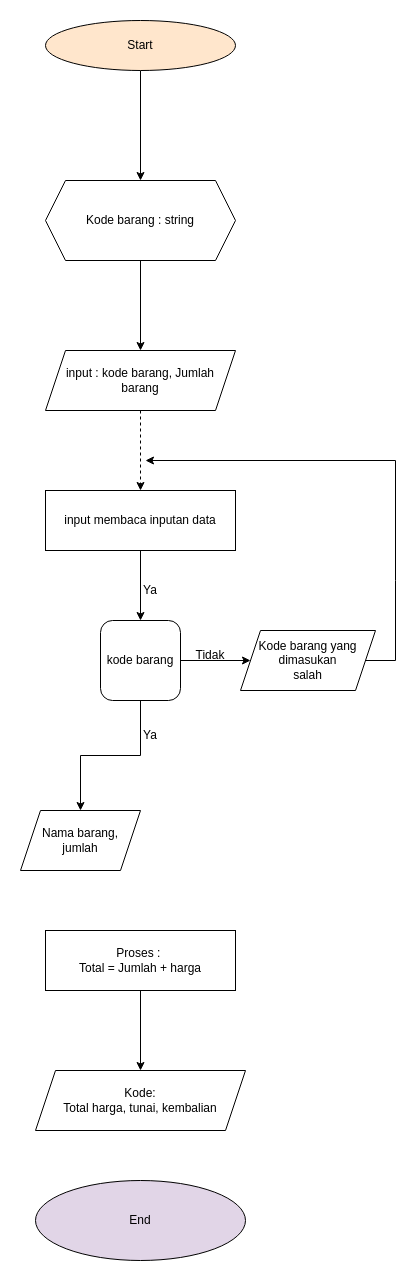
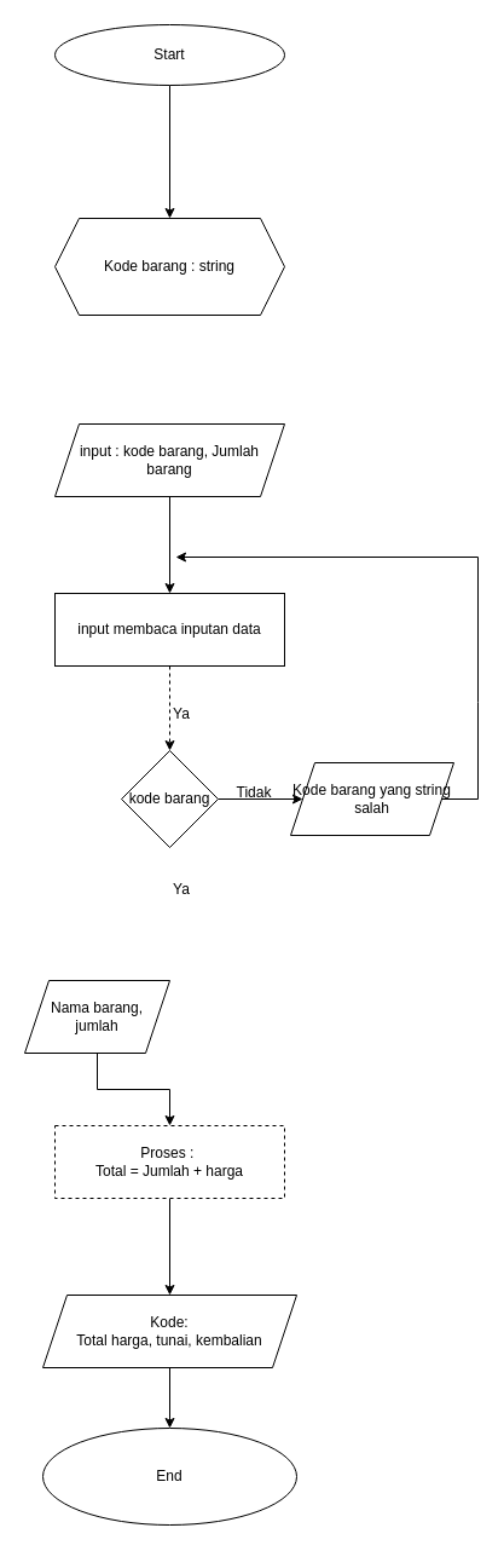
- <mxCell id="3" value="Start" style="ellipse;whiteSpace=wrap;html=1;fillColor=#ffe6cc;" vertex="1" parent="1"><mxGeometry x="45" width="190" height="50" as="geometry" y="20" /></mxCell>
+ <mxCell id="3" value="Start" style="ellipse;whiteSpace=wrap;html=1;" vertex="1" parent="1"><mxGeometry x="45" width="190" height="50" as="geometry" y="20" /></mxCell>
- <mxCell id="4" value="" style="edgeStyle=orthogonalEdgeStyle;rounded=0;orthogonalLoop=1;jettySize=auto;html=1;" edge="1" parent="1" source="5" target="7"><mxGeometry relative="1" as="geometry" /></mxCell>
- <mxCell id="6" value="" style="edgeStyle=orthogonalEdgeStyle;rounded=0;orthogonalLoop=1;jettySize=auto;html=1;dashed=1;" edge="1" parent="1" source="7" target="9"><mxGeometry relative="1" as="geometry" /></mxCell>
+ <mxCell id="6" value="" style="edgeStyle=orthogonalEdgeStyle;rounded=0;orthogonalLoop=1;jettySize=auto;html=1;" edge="1" parent="1" source="7" target="9"><mxGeometry relative="1" as="geometry" /></mxCell>
- <mxCell id="8" value="" style="edgeStyle=orthogonalEdgeStyle;rounded=0;orthogonalLoop=1;jettySize=auto;html=1;" edge="1" parent="1" source="9" target="12"><mxGeometry relative="1" as="geometry" /></mxCell>
+ <mxCell id="8" value="" style="edgeStyle=orthogonalEdgeStyle;rounded=0;orthogonalLoop=1;jettySize=auto;html=1;dashed=1;" edge="1" parent="1" source="9" target="12"><mxGeometry relative="1" as="geometry" /></mxCell>
- <mxCell id="12" value="kode barang" style="whiteSpace=wrap;html=1;rounded=1;" vertex="1" parent="1"><mxGeometry x="100" y="620" width="80" height="80" as="geometry" /></mxCell>
+ <mxCell id="12" value="kode barang" style="rhombus;whiteSpace=wrap;html=1;" vertex="1" parent="1"><mxGeometry x="100" y="620" width="80" height="80" as="geometry" /></mxCell>
- <mxCell id="17" value="Kode barang yang dimasukan &lt;br&gt;salah" style="shape=parallelogram;perimeter=parallelogramPerimeter;whiteSpace=wrap;html=1;fixedSize=1;" vertex="1" parent="1"><mxGeometry x="240" y="630" width="135" height="60" as="geometry" /></mxCell>
+ <mxCell id="17" value="Kode barang yang string &lt;br&gt;salah" style="shape=parallelogram;perimeter=parallelogramPerimeter;whiteSpace=wrap;html=1;fixedSize=1;" vertex="1" parent="1"><mxGeometry x="240" y="630" width="135" height="60" as="geometry" /></mxCell>
- <mxCell id="10" value="" style="edgeStyle=orthogonalEdgeStyle;rounded=0;orthogonalLoop=1;jettySize=auto;html=1;" edge="1" parent="1" source="12" target="14"><mxGeometry relative="1" as="geometry" /></mxCell>
+ <mxCell id="13" value="" style="edgeStyle=orthogonalEdgeStyle;rounded=0;orthogonalLoop=1;jettySize=auto;html=1;" edge="1" parent="1" source="14" target="21"><mxGeometry relative="1" as="geometry" /></mxCell>
- <mxCell id="21" value="Proses :&amp;nbsp;&lt;br&gt;Total = Jumlah + harga" style="whiteSpace=wrap;html=1;" vertex="1" parent="1"><mxGeometry x="45" y="930" width="190" height="60" as="geometry" /></mxCell>
+ <mxCell id="21" value="Proses :&amp;nbsp;&lt;br&gt;Total = Jumlah + harga" style="whiteSpace=wrap;html=1;dashed=1;" vertex="1" parent="1"><mxGeometry x="45" y="930" width="190" height="60" as="geometry" /></mxCell>
+ <mxCell id="22" value="" style="edgeStyle=orthogonalEdgeStyle;rounded=0;orthogonalLoop=1;jettySize=auto;html=1;" edge="1" parent="1" source="23" target="24"><mxGeometry relative="1" as="geometry" /></mxCell>
- <mxCell id="24" value="End" style="ellipse;whiteSpace=wrap;html=1;fillColor=#e1d5e7;" vertex="1" parent="1"><mxGeometry y="1180" width="210" height="80" as="geometry" x="35" /></mxCell>
+ <mxCell id="24" value="End" style="ellipse;whiteSpace=wrap;html=1;" vertex="1" parent="1"><mxGeometry y="1180" width="210" height="80" as="geometry" x="35" /></mxCell>
